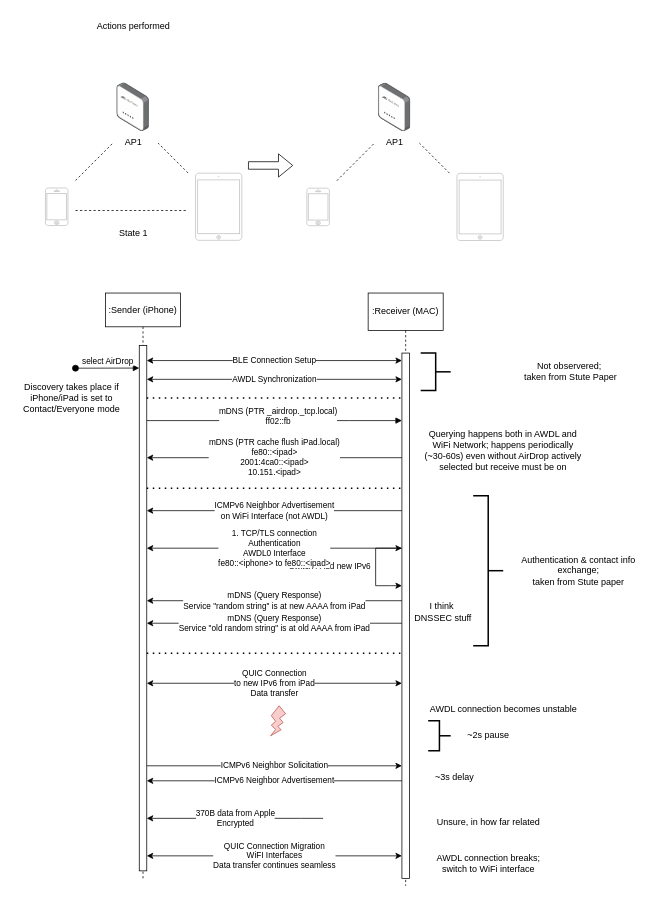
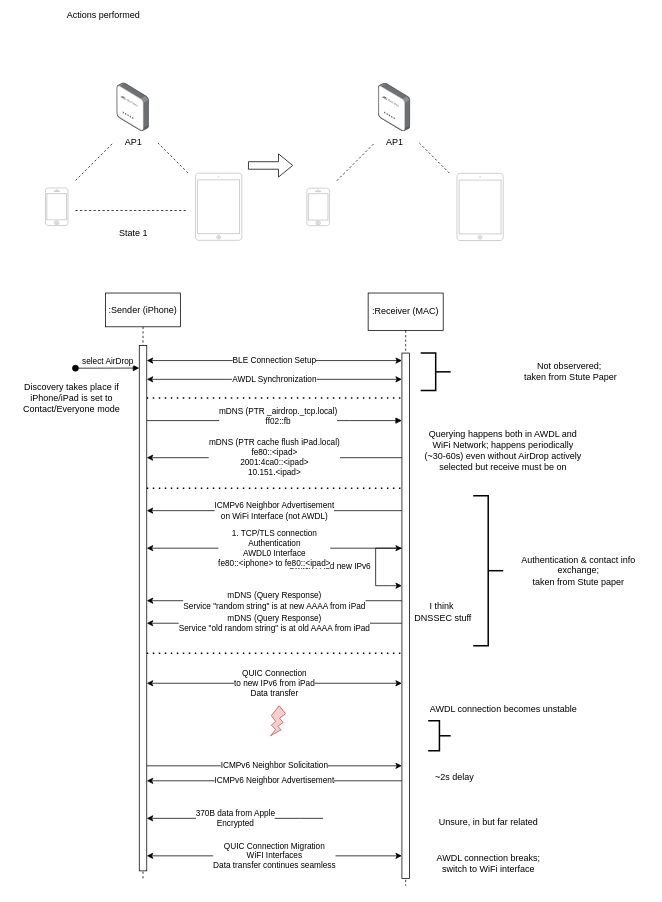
- <mxCell id="32" value="Actions performed" style="text;html=1;align=center;verticalAlign=middle;resizable=0;points=[];autosize=1;strokeColor=none;fillColor=none;" vertex="1" parent="1"><mxGeometry x="116.7" y="20" width="120" height="30" as="geometry" /></mxCell>
+ <mxCell id="32" value="Actions performed" style="text;html=1;align=center;verticalAlign=middle;resizable=0;points=[];autosize=1;strokeColor=none;fillColor=none;" vertex="1" parent="1"><mxGeometry x="76.7" y="5" width="120" height="30" as="geometry" /></mxCell>
- <mxCell id="46" value="~2s pause" style="text;html=1;align=center;verticalAlign=middle;resizable=0;points=[];autosize=1;strokeColor=none;fillColor=none;" vertex="1" parent="1"><mxGeometry x="610" y="965" width="80" height="30" as="geometry" /></mxCell>
- <mxCell id="49" value="~3s delay" style="text;html=1;align=center;verticalAlign=middle;resizable=0;points=[];autosize=1;strokeColor=none;fillColor=none;" vertex="1" parent="1"><mxGeometry x="570" y="1020" width="70" height="30" as="geometry" /></mxCell>
+ <mxCell id="49" value="~2s delay" style="text;html=1;align=center;verticalAlign=middle;resizable=0;points=[];autosize=1;strokeColor=none;fillColor=none;" vertex="1" parent="1"><mxGeometry x="570" y="1020" width="70" height="30" as="geometry" /></mxCell>
- <mxCell id="51" value="Unsure, in how far related" style="text;html=1;align=center;verticalAlign=middle;resizable=0;points=[];autosize=1;strokeColor=none;fillColor=none;" vertex="1" parent="1"><mxGeometry x="570" y="1080" width="160" height="30" as="geometry" /></mxCell>
+ <mxCell id="51" value="Unsure, in but far related" style="text;html=1;align=center;verticalAlign=middle;resizable=0;points=[];autosize=1;strokeColor=none;fillColor=none;" vertex="1" parent="1"><mxGeometry x="570" y="1080" width="160" height="30" as="geometry" /></mxCell>
